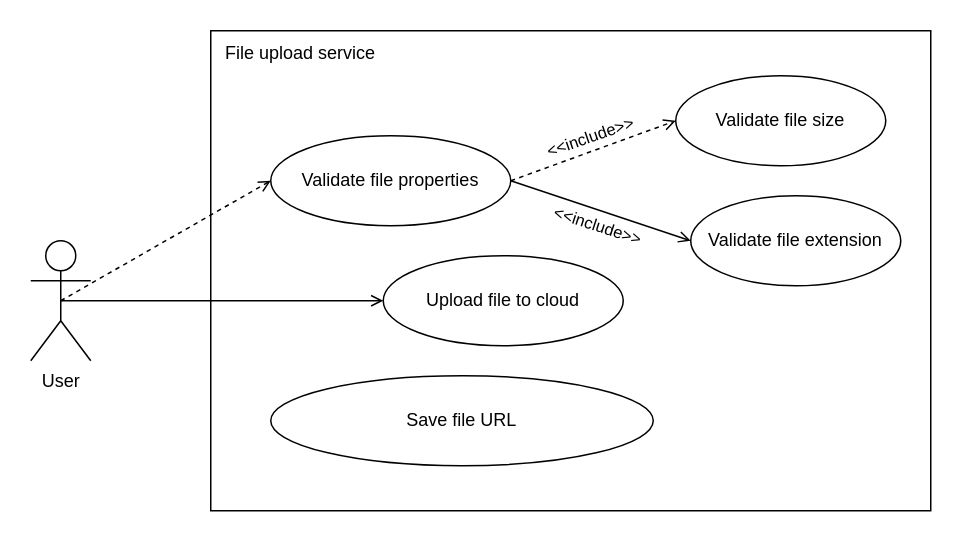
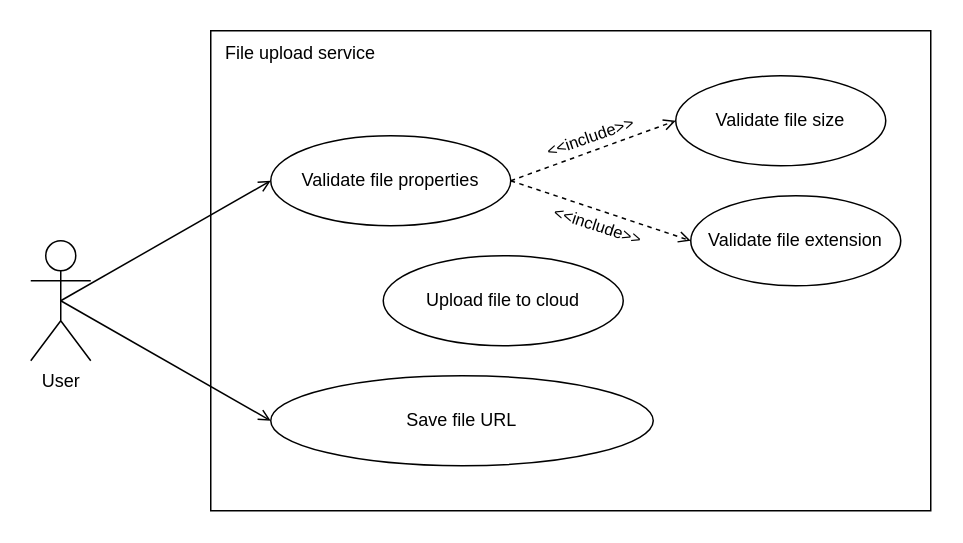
- <mxCell id="12" value="" style="endArrow=open;html=1;rounded=0;exitX=1;exitY=0.5;exitDx=0;exitDy=0;entryX=0;entryY=0.5;entryDx=0;entryDy=0;endFill=0;dashed=0;" edge="1" parent="1" source="3" target="11"><mxGeometry width="50" height="50" relative="1" as="geometry"><mxPoint x="390" y="230" as="sourcePoint" /><mxPoint x="570" y="230" as="targetPoint" /></mxGeometry></mxCell>
+ <mxCell id="12" value="" style="endArrow=open;html=1;rounded=0;exitX=1;exitY=0.5;exitDx=0;exitDy=0;entryX=0;entryY=0.5;entryDx=0;entryDy=0;endFill=0;dashed=1;" edge="1" parent="1" source="3" target="11"><mxGeometry width="50" height="50" relative="1" as="geometry"><mxPoint x="390" y="230" as="sourcePoint" /><mxPoint x="570" y="230" as="targetPoint" /></mxGeometry></mxCell>
- <mxCell id="7" value="" style="endArrow=open;html=1;rounded=0;exitX=0.5;exitY=0.5;exitDx=0;exitDy=0;exitPerimeter=0;entryX=0;entryY=0.5;entryDx=0;entryDy=0;endFill=0;dashed=1;" edge="1" parent="1" source="4" target="3"><mxGeometry width="50" height="50" relative="1" as="geometry"><mxPoint x="70" y="390" as="sourcePoint" /><mxPoint x="120" y="340" as="targetPoint" /></mxGeometry></mxCell>
+ <mxCell id="7" value="" style="endArrow=open;html=1;rounded=0;exitX=0.5;exitY=0.5;exitDx=0;exitDy=0;exitPerimeter=0;entryX=0;entryY=0.5;entryDx=0;entryDy=0;endFill=0;" edge="1" parent="1" source="4" target="3"><mxGeometry width="50" height="50" relative="1" as="geometry"><mxPoint x="70" y="390" as="sourcePoint" /><mxPoint x="120" y="340" as="targetPoint" /></mxGeometry></mxCell>
- <mxCell id="8" value="" style="endArrow=open;html=1;rounded=0;exitX=0.5;exitY=0.5;exitDx=0;exitDy=0;exitPerimeter=0;entryX=0;entryY=0.5;entryDx=0;entryDy=0;endFill=0;" edge="1" parent="1" source="4" target="5"><mxGeometry width="50" height="50" relative="1" as="geometry"><mxPoint x="10" y="250" as="sourcePoint" /><mxPoint x="190" y="170" as="targetPoint" /></mxGeometry></mxCell>
+ <mxCell id="9" value="" style="endArrow=open;html=1;rounded=0;exitX=0.5;exitY=0.5;exitDx=0;exitDy=0;exitPerimeter=0;entryX=0;entryY=0.5;entryDx=0;entryDy=0;endFill=0;" edge="1" parent="1" source="4" target="6"><mxGeometry width="50" height="50" relative="1" as="geometry"><mxPoint x="10" y="250" as="sourcePoint" /><mxPoint x="190" y="250" as="targetPoint" /></mxGeometry></mxCell>
